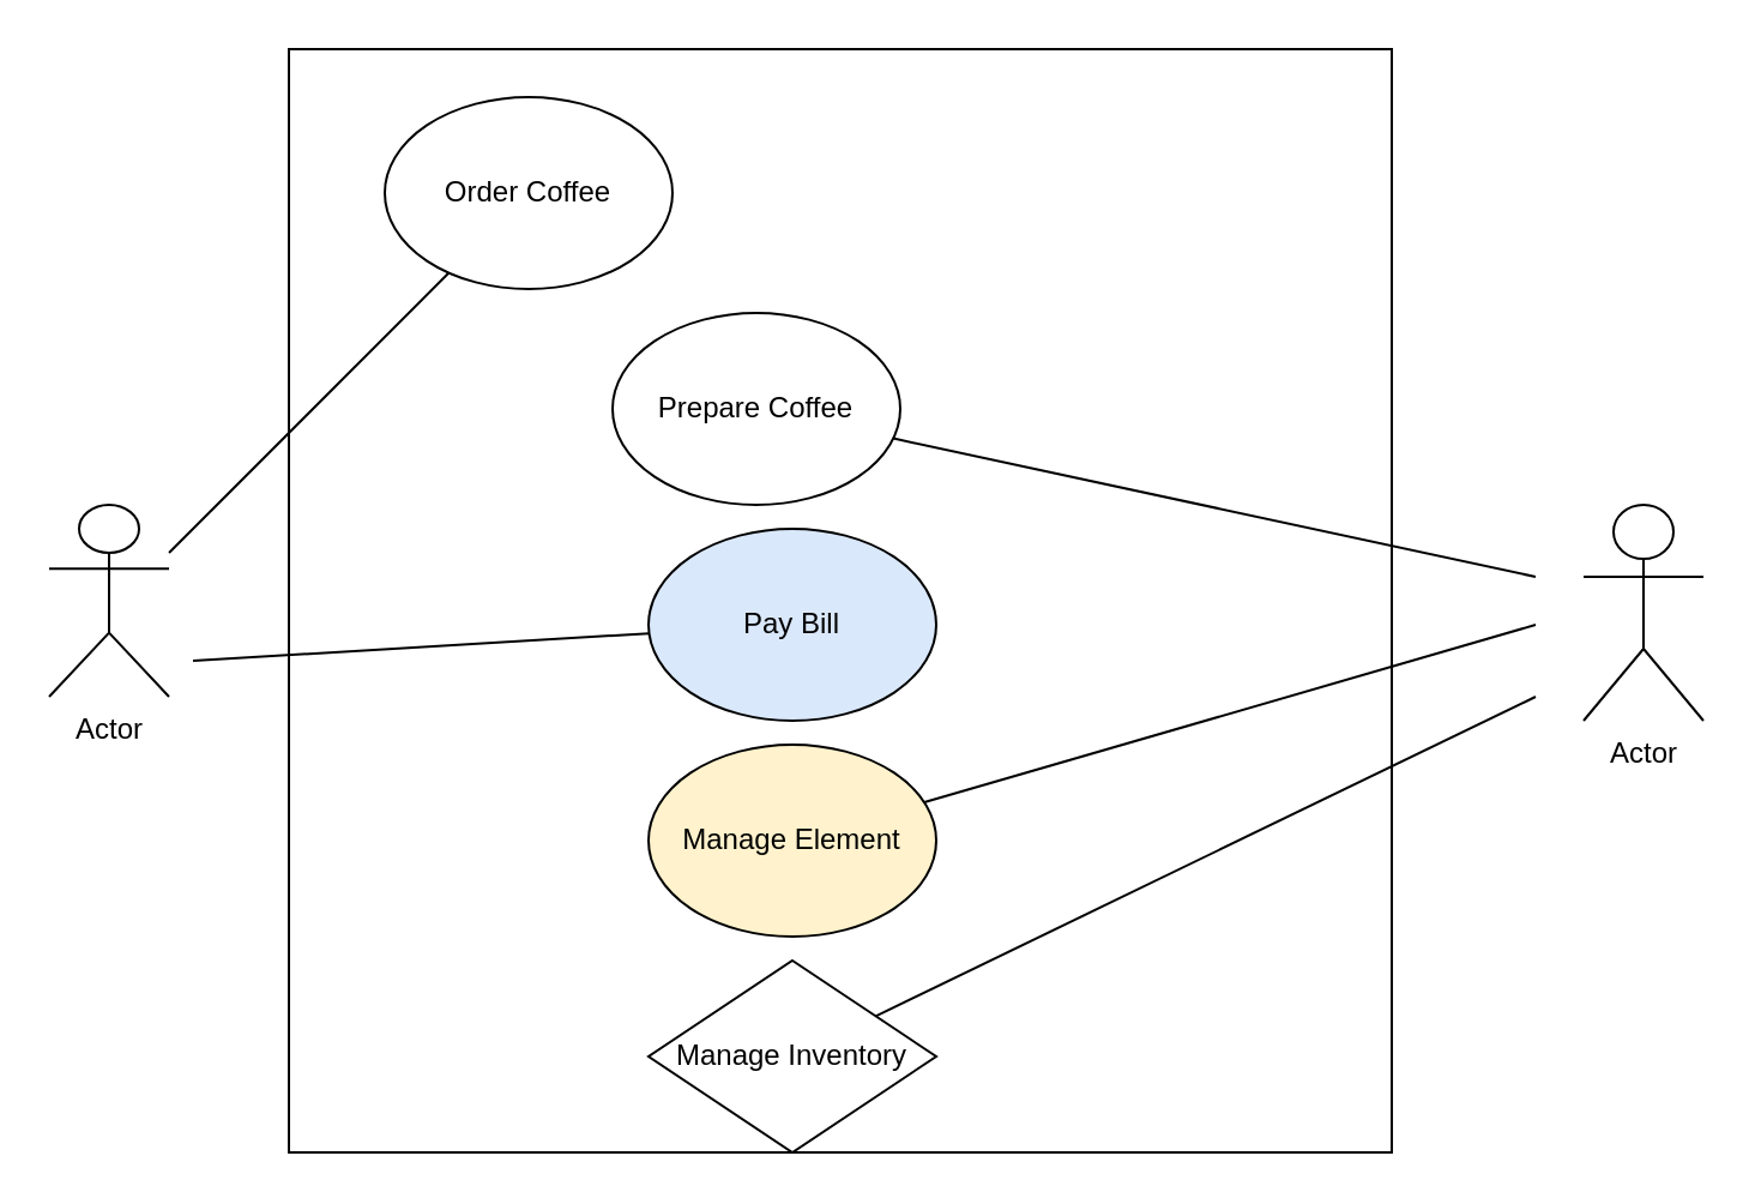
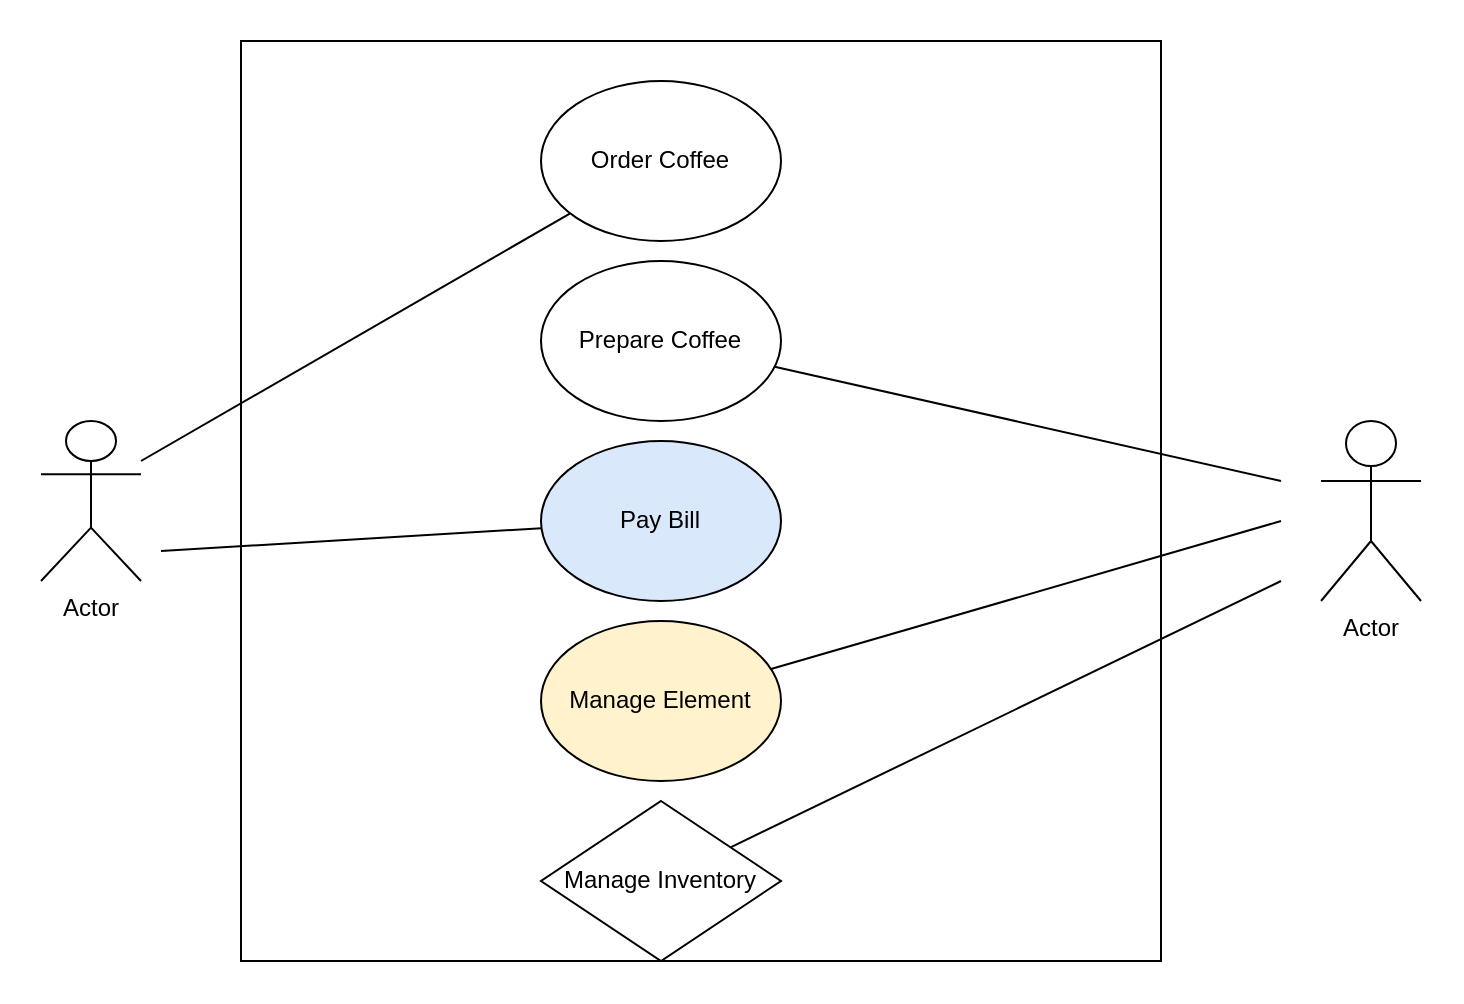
- <mxCell id="3" value="Order Coffee" style="ellipse;whiteSpace=wrap;html=1;" vertex="1" parent="1"><mxGeometry x="160" y="40" width="120" height="80" as="geometry" /></mxCell>
+ <mxCell id="3" value="Order Coffee" style="ellipse;whiteSpace=wrap;html=1;" vertex="1" parent="1"><mxGeometry x="270" y="40" width="120" height="80" as="geometry" /></mxCell>
- <mxCell id="4" value="Prepare Coffee" style="ellipse;whiteSpace=wrap;html=1;" vertex="1" parent="1"><mxGeometry x="255" y="130" width="120" height="80" as="geometry" /></mxCell>
+ <mxCell id="4" value="Prepare Coffee" style="ellipse;whiteSpace=wrap;html=1;" vertex="1" parent="1"><mxGeometry x="270" y="130" width="120" height="80" as="geometry" /></mxCell>
